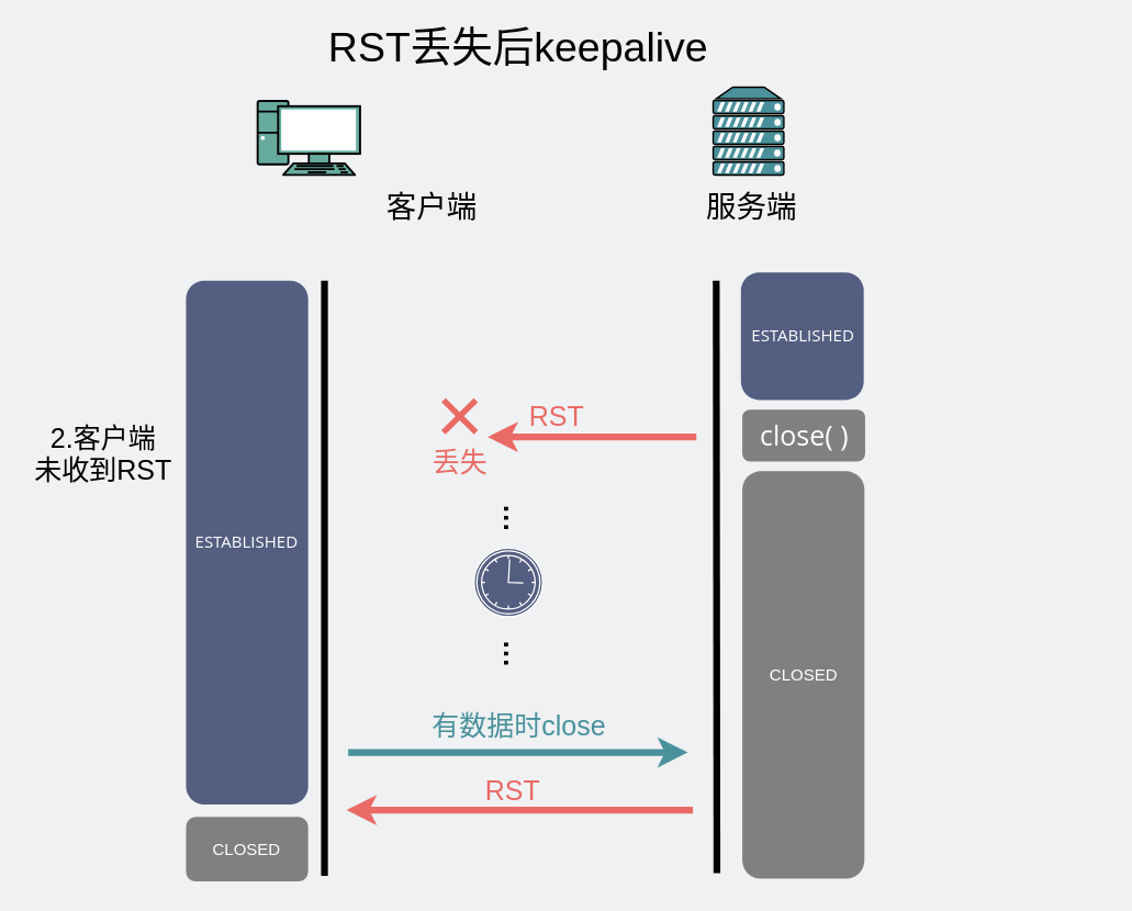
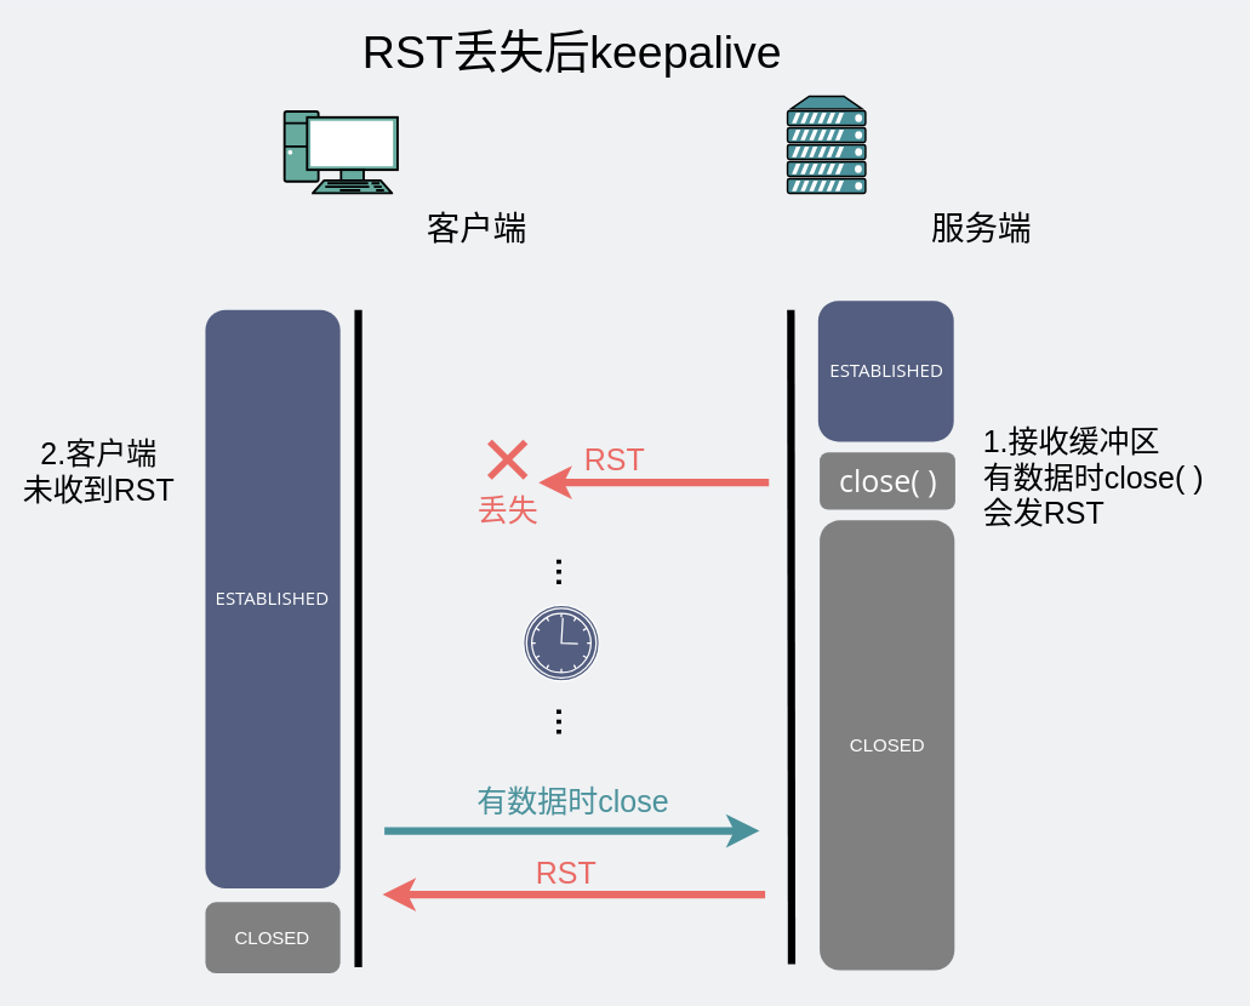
- <mxCell id="5" value="服务端" style="text;html=1;strokeColor=none;fillColor=none;align=center;verticalAlign=middle;whiteSpace=wrap;rounded=0;fontSize=22;" parent="1" vertex="1"><mxGeometry x="458.27" y="141" width="179" height="20" as="geometry" /></mxCell>
+ <mxCell id="5" value="服务端" style="text;html=1;strokeColor=none;fillColor=none;align=center;verticalAlign=middle;whiteSpace=wrap;rounded=0;fontSize=22;" parent="1" vertex="1"><mxGeometry x="558.27" y="141" width="179" height="20" as="geometry" /></mxCell>
+ <mxCell id="12" value="&lt;div style=&quot;text-align: left&quot;&gt;&lt;span style=&quot;font-size: 20px&quot;&gt;1.接收缓冲区&lt;/span&gt;&lt;/div&gt;&lt;font style=&quot;font-size: 20px&quot;&gt;&lt;div style=&quot;text-align: left&quot;&gt;&lt;span&gt;有数据时close( )&lt;/span&gt;&lt;/div&gt;&lt;div style=&quot;text-align: left&quot;&gt;&lt;span&gt;会发RST&lt;/span&gt;&lt;/div&gt;&lt;/font&gt;" style="text;html=1;fillColor=none;align=center;verticalAlign=middle;whiteSpace=wrap;rounded=1;dashed=1;strokeWidth=3;" parent="1" vertex="1"><mxGeometry x="640" y="270" width="162.73" height="88.5" as="geometry" /></mxCell>
- <mxCell id="16" value="&lt;font style=&quot;font-size: 20px&quot;&gt;2.客户端&lt;br&gt;未收到RST&lt;br&gt;&lt;/font&gt;" style="text;html=1;fillColor=none;align=center;verticalAlign=middle;whiteSpace=wrap;rounded=0;dashed=1;strokeWidth=3;" parent="1" vertex="1"><mxGeometry x="20" y="295" width="110" height="70" as="geometry" /></mxCell>
+ <mxCell id="16" value="&lt;font style=&quot;font-size: 20px&quot;&gt;2.客户端&lt;br&gt;未收到RST&lt;br&gt;&lt;/font&gt;" style="text;html=1;fillColor=none;align=center;verticalAlign=middle;whiteSpace=wrap;rounded=0;dashed=1;strokeWidth=3;" parent="1" vertex="1"><mxGeometry x="10" y="275" width="110" height="70" as="geometry" /></mxCell>
